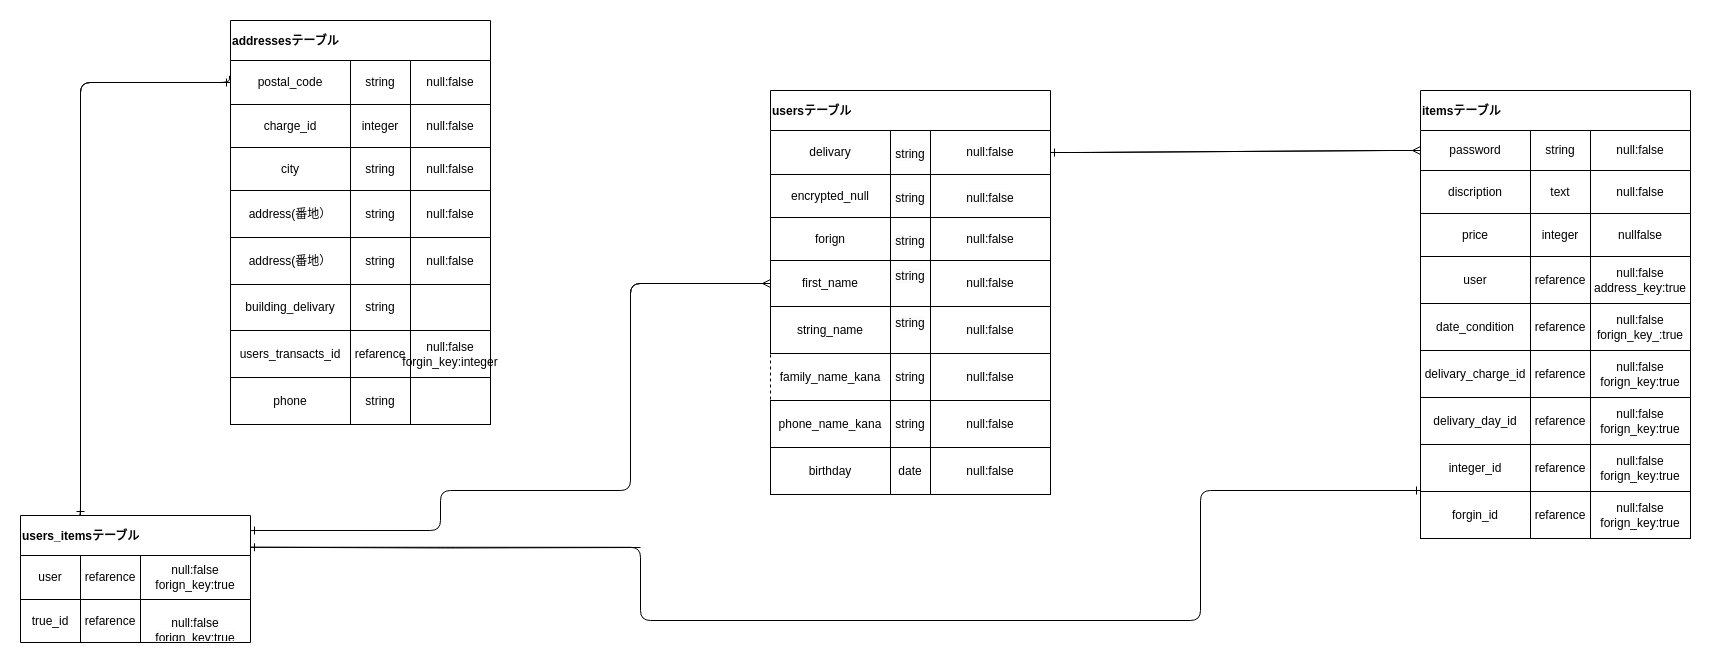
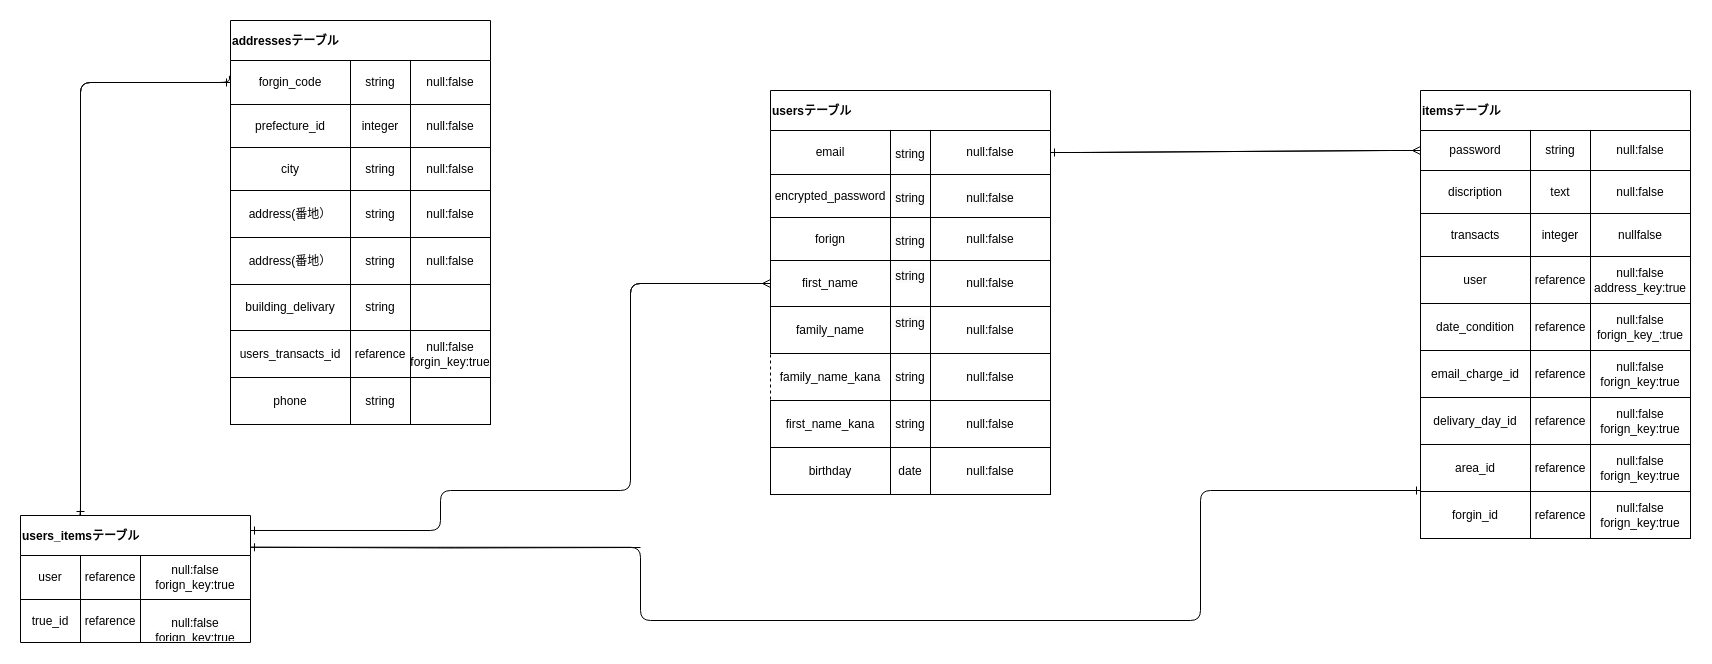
- <mxCell id="43" value="postal_code" style="shape=partialRectangle;html=1;whiteSpace=wrap;connectable=0;fillColor=none;top=0;left=0;bottom=0;right=0;overflow=hidden;" parent="42" vertex="1"><mxGeometry width="120" height="44" as="geometry"><mxRectangle width="120" height="44" as="alternateBounds" /></mxGeometry></mxCell>
+ <mxCell id="43" value="forgin_code" style="shape=partialRectangle;html=1;whiteSpace=wrap;connectable=0;fillColor=none;top=0;left=0;bottom=0;right=0;overflow=hidden;" parent="42" vertex="1"><mxGeometry width="120" height="44" as="geometry"><mxRectangle width="120" height="44" as="alternateBounds" /></mxGeometry></mxCell>
- <mxCell id="47" value="charge_id" style="shape=partialRectangle;html=1;whiteSpace=wrap;connectable=0;fillColor=none;top=0;left=0;bottom=0;right=0;overflow=hidden;" parent="46" vertex="1"><mxGeometry width="120" height="43" as="geometry"><mxRectangle width="120" height="43" as="alternateBounds" /></mxGeometry></mxCell>
+ <mxCell id="47" value="prefecture_id" style="shape=partialRectangle;html=1;whiteSpace=wrap;connectable=0;fillColor=none;top=0;left=0;bottom=0;right=0;overflow=hidden;" parent="46" vertex="1"><mxGeometry width="120" height="43" as="geometry"><mxRectangle width="120" height="43" as="alternateBounds" /></mxGeometry></mxCell>
- <mxCell id="4" value="delivary" style="shape=partialRectangle;html=1;whiteSpace=wrap;connectable=0;fillColor=none;top=0;left=0;bottom=0;right=0;overflow=hidden;fontSize=12;" parent="3" vertex="1"><mxGeometry width="120" height="44" as="geometry"><mxRectangle width="120" height="44" as="alternateBounds" /></mxGeometry></mxCell>
+ <mxCell id="4" value="email" style="shape=partialRectangle;html=1;whiteSpace=wrap;connectable=0;fillColor=none;top=0;left=0;bottom=0;right=0;overflow=hidden;fontSize=12;" parent="3" vertex="1"><mxGeometry width="120" height="44" as="geometry"><mxRectangle width="120" height="44" as="alternateBounds" /></mxGeometry></mxCell>
- <mxCell id="8" value="encrypted_null" style="shape=partialRectangle;html=1;whiteSpace=wrap;connectable=0;fillColor=none;top=0;left=0;bottom=0;right=0;overflow=hidden;fontSize=12;" parent="7" vertex="1"><mxGeometry width="120" height="43" as="geometry"><mxRectangle width="120" height="43" as="alternateBounds" /></mxGeometry></mxCell>
+ <mxCell id="8" value="encrypted_password" style="shape=partialRectangle;html=1;whiteSpace=wrap;connectable=0;fillColor=none;top=0;left=0;bottom=0;right=0;overflow=hidden;fontSize=12;" parent="7" vertex="1"><mxGeometry width="120" height="43" as="geometry"><mxRectangle width="120" height="43" as="alternateBounds" /></mxGeometry></mxCell>
- <mxCell id="34" value="price" style="shape=partialRectangle;html=1;whiteSpace=wrap;connectable=0;fillColor=none;top=0;left=0;bottom=0;right=0;overflow=hidden;" parent="33" vertex="1"><mxGeometry width="110" height="43" as="geometry"><mxRectangle width="110" height="43" as="alternateBounds" /></mxGeometry></mxCell>
+ <mxCell id="34" value="transacts" style="shape=partialRectangle;html=1;whiteSpace=wrap;connectable=0;fillColor=none;top=0;left=0;bottom=0;right=0;overflow=hidden;" parent="33" vertex="1"><mxGeometry width="110" height="43" as="geometry"><mxRectangle width="110" height="43" as="alternateBounds" /></mxGeometry></mxCell>
- <mxCell id="21" value="string_name" style="connectable=0;recursiveResize=0;strokeColor=inherit;fillColor=none;align=center;whiteSpace=wrap;html=1;sketch=0;strokeWidth=1;fontSize=12;" parent="20" vertex="1"><mxGeometry width="120" height="47" as="geometry"><mxRectangle width="120" height="47" as="alternateBounds" /></mxGeometry></mxCell>
+ <mxCell id="21" value="family_name" style="connectable=0;recursiveResize=0;strokeColor=inherit;fillColor=none;align=center;whiteSpace=wrap;html=1;sketch=0;strokeWidth=1;fontSize=12;" parent="20" vertex="1"><mxGeometry width="120" height="47" as="geometry"><mxRectangle width="120" height="47" as="alternateBounds" /></mxGeometry></mxCell>
- <mxCell id="70" value="null:false&lt;br&gt;forgin_key:integer" style="connectable=0;recursiveResize=0;strokeColor=inherit;fillColor=none;align=center;whiteSpace=wrap;html=1;sketch=0;strokeWidth=1;" parent="67" vertex="1"><mxGeometry x="180" width="80" height="47" as="geometry"><mxRectangle width="80" height="47" as="alternateBounds" /></mxGeometry></mxCell>
+ <mxCell id="70" value="null:false&lt;br&gt;forgin_key:true" style="connectable=0;recursiveResize=0;strokeColor=inherit;fillColor=none;align=center;whiteSpace=wrap;html=1;sketch=0;strokeWidth=1;" parent="67" vertex="1"><mxGeometry x="180" width="80" height="47" as="geometry"><mxRectangle width="80" height="47" as="alternateBounds" /></mxGeometry></mxCell>
- <mxCell id="80" value="delivary_charge_id" style="connectable=0;recursiveResize=0;strokeColor=inherit;fillColor=none;align=center;whiteSpace=wrap;html=1;sketch=0;strokeWidth=1;" parent="79" vertex="1"><mxGeometry width="110" height="47" as="geometry"><mxRectangle width="110" height="47" as="alternateBounds" /></mxGeometry></mxCell>
+ <mxCell id="80" value="email_charge_id" style="connectable=0;recursiveResize=0;strokeColor=inherit;fillColor=none;align=center;whiteSpace=wrap;html=1;sketch=0;strokeWidth=1;" parent="79" vertex="1"><mxGeometry width="110" height="47" as="geometry"><mxRectangle width="110" height="47" as="alternateBounds" /></mxGeometry></mxCell>
- <mxCell id="98" value="phone_name_kana" style="connectable=0;recursiveResize=0;strokeColor=inherit;fillColor=none;align=center;whiteSpace=wrap;html=1;sketch=0;strokeWidth=1;" parent="97" vertex="1"><mxGeometry width="120" height="47" as="geometry"><mxRectangle width="120" height="47" as="alternateBounds" /></mxGeometry></mxCell>
+ <mxCell id="98" value="first_name_kana" style="connectable=0;recursiveResize=0;strokeColor=inherit;fillColor=none;align=center;whiteSpace=wrap;html=1;sketch=0;strokeWidth=1;" parent="97" vertex="1"><mxGeometry width="120" height="47" as="geometry"><mxRectangle width="120" height="47" as="alternateBounds" /></mxGeometry></mxCell>
- <mxCell id="89" value="integer_id" style="connectable=0;recursiveResize=0;strokeColor=inherit;fillColor=none;align=center;whiteSpace=wrap;html=1;sketch=0;strokeWidth=1;" parent="88" vertex="1"><mxGeometry width="110" height="47" as="geometry"><mxRectangle width="110" height="47" as="alternateBounds" /></mxGeometry></mxCell>
+ <mxCell id="89" value="area_id" style="connectable=0;recursiveResize=0;strokeColor=inherit;fillColor=none;align=center;whiteSpace=wrap;html=1;sketch=0;strokeWidth=1;" parent="88" vertex="1"><mxGeometry width="110" height="47" as="geometry"><mxRectangle width="110" height="47" as="alternateBounds" /></mxGeometry></mxCell>
